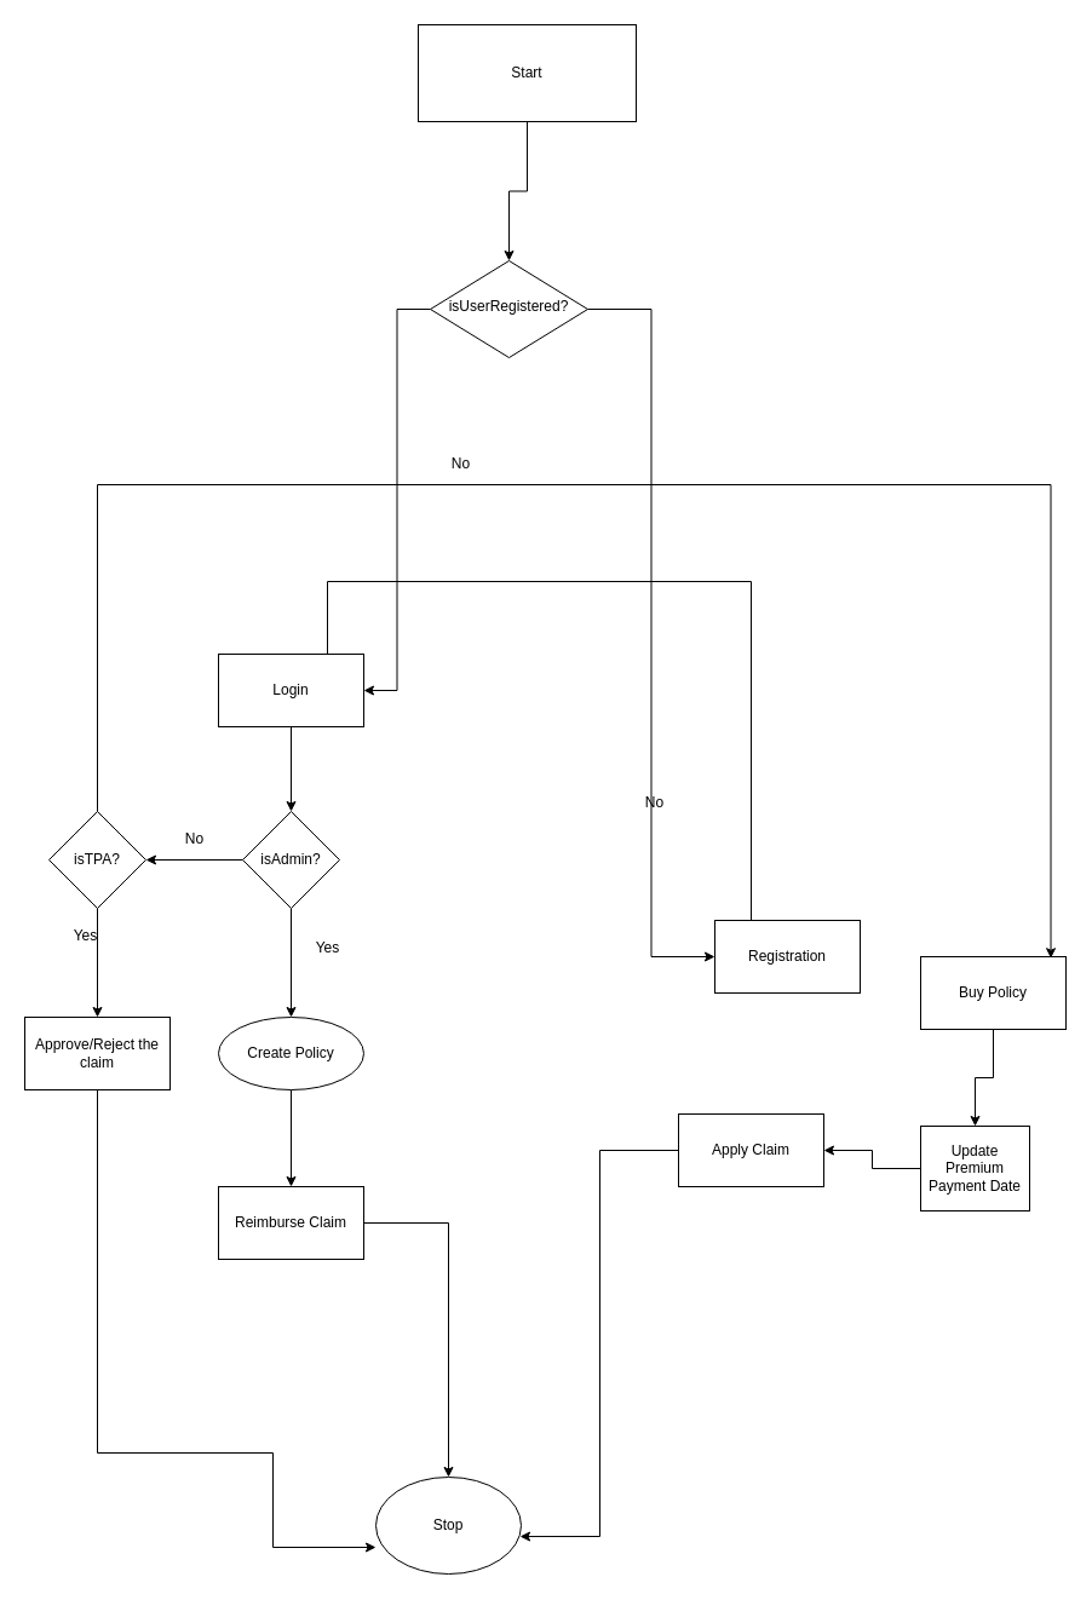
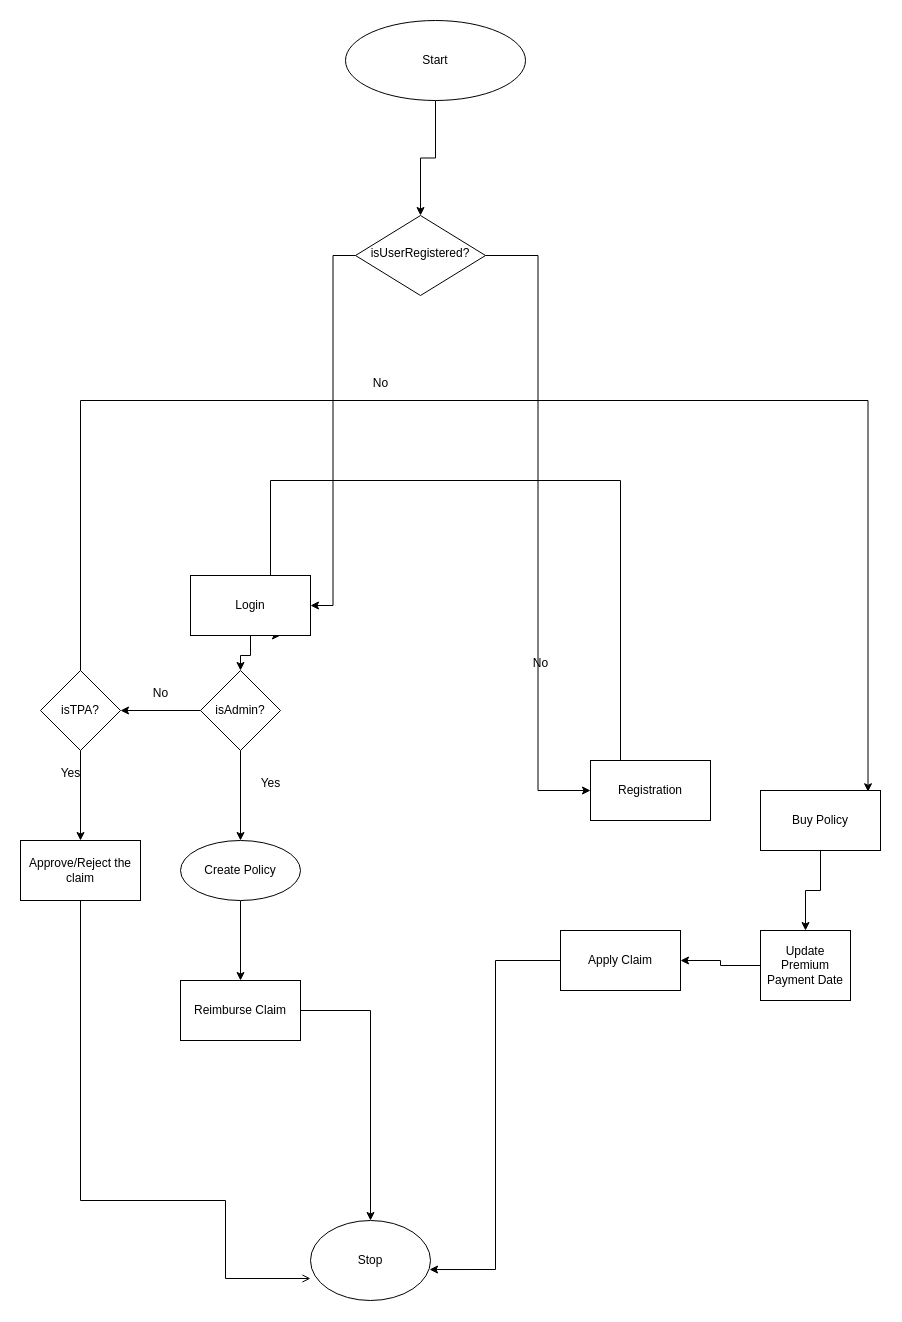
- <mxCell id="29" value="Start" style="whiteSpace=wrap;html=1;rounded=0;" vertex="1" parent="1"><mxGeometry x="345" y="20" width="180" height="80" as="geometry" /></mxCell>
+ <mxCell id="29" value="Start" style="ellipse;whiteSpace=wrap;html=1;" vertex="1" parent="1"><mxGeometry x="345" y="20" width="180" height="80" as="geometry" /></mxCell>
- <mxCell id="13" value="Login" style="rounded=0;whiteSpace=wrap;html=1;" vertex="1" parent="1"><mxGeometry x="180" y="540" width="120" height="60" as="geometry" /></mxCell>
+ <mxCell id="13" value="Login" style="rounded=0;whiteSpace=wrap;html=1;" vertex="1" parent="1"><mxGeometry x="190" y="575" width="120" height="60" as="geometry" /></mxCell>
- <mxCell id="11" value="Apply Claim" style="whiteSpace=wrap;html=1;rounded=0;" vertex="1" parent="1"><mxGeometry x="560" y="920" width="120" height="60" as="geometry" /></mxCell>
+ <mxCell id="11" value="Apply Claim" style="whiteSpace=wrap;html=1;rounded=0;" vertex="1" parent="1"><mxGeometry x="560" y="930" width="120" height="60" as="geometry" /></mxCell>
- <mxCell id="26" style="edgeStyle=orthogonalEdgeStyle;rounded=0;orthogonalLoop=1;jettySize=auto;html=1;entryX=0;entryY=0.725;entryDx=0;entryDy=0;entryPerimeter=0;" edge="1" parent="1" source="24" target="25"><mxGeometry relative="1" as="geometry"><Array as="points"><mxPoint x="80" y="1200" /><mxPoint x="225" y="1200" /><mxPoint x="225" y="1278" /></Array></mxGeometry></mxCell>
+ <mxCell id="26" style="edgeStyle=orthogonalEdgeStyle;rounded=0;orthogonalLoop=1;jettySize=auto;html=1;entryX=0;entryY=0.725;entryDx=0;entryDy=0;entryPerimeter=0;endArrow=open;" edge="1" parent="1" source="24" target="25"><mxGeometry relative="1" as="geometry"><Array as="points"><mxPoint x="80" y="1200" /><mxPoint x="225" y="1200" /><mxPoint x="225" y="1278" /></Array></mxGeometry></mxCell>
